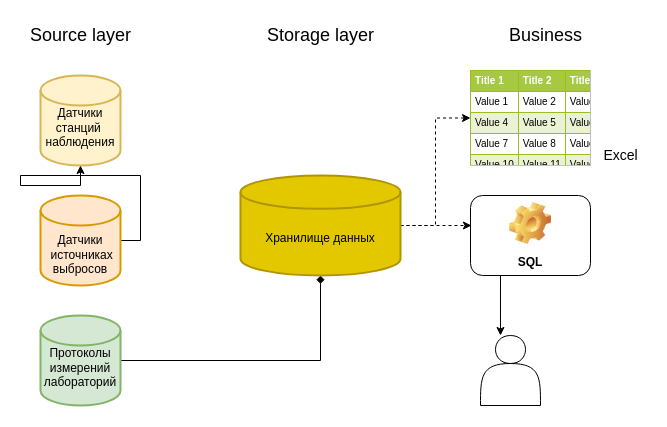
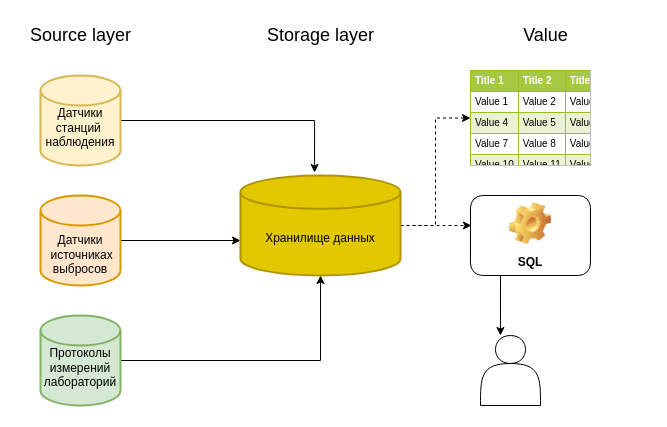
- <mxCell id="10" value="Business" style="text;html=1;align=center;verticalAlign=middle;resizable=0;points=[];autosize=1;strokeColor=none;fillColor=none;fontSize=18;" vertex="1" parent="1"><mxGeometry x="500" y="20" width="90" height="30" as="geometry" /></mxCell>
+ <mxCell id="10" value="Value" style="text;html=1;align=center;verticalAlign=middle;resizable=0;points=[];autosize=1;strokeColor=none;fillColor=none;fontSize=18;" vertex="1" parent="1"><mxGeometry x="500" y="20" width="90" height="30" as="geometry" /></mxCell>
+ <mxCell id="2" style="edgeStyle=orthogonalEdgeStyle;rounded=0;orthogonalLoop=1;jettySize=auto;html=1;exitX=1;exitY=0.5;exitDx=0;exitDy=0;exitPerimeter=0;entryX=0.463;entryY=-0.03;entryDx=0;entryDy=0;entryPerimeter=0;fontSize=24;" edge="1" parent="1" source="3" target="13"><mxGeometry relative="1" as="geometry" /></mxCell>
- <mxCell id="15" value="&lt;font style=&quot;font-size: 14px;&quot;&gt;Excel&lt;/font&gt;" style="text;html=1;align=center;verticalAlign=middle;resizable=0;points=[];autosize=1;strokeColor=none;fillColor=none;fontSize=10;" vertex="1" parent="1"><mxGeometry x="595" y="145" width="50" height="20" as="geometry" /></mxCell>
- <mxCell id="4" style="edgeStyle=orthogonalEdgeStyle;rounded=0;orthogonalLoop=1;jettySize=auto;html=1;exitX=1;exitY=0.5;exitDx=0;exitDy=0;exitPerimeter=0;fontSize=24;" edge="1" parent="1" source="5" target="3"><mxGeometry relative="1" as="geometry" /></mxCell>
+ <mxCell id="4" style="edgeStyle=orthogonalEdgeStyle;rounded=0;orthogonalLoop=1;jettySize=auto;html=1;exitX=1;exitY=0.5;exitDx=0;exitDy=0;exitPerimeter=0;entryX=0;entryY=0.65;entryDx=0;entryDy=0;entryPerimeter=0;fontSize=24;" edge="1" parent="1" source="5" target="13"><mxGeometry relative="1" as="geometry" /></mxCell>
- <mxCell id="6" style="edgeStyle=orthogonalEdgeStyle;rounded=0;orthogonalLoop=1;jettySize=auto;html=1;entryX=0.5;entryY=1;entryDx=0;entryDy=0;entryPerimeter=0;fontSize=24;endArrow=diamond;" edge="1" parent="1" source="7" target="13"><mxGeometry relative="1" as="geometry" /></mxCell>
+ <mxCell id="6" style="edgeStyle=orthogonalEdgeStyle;rounded=0;orthogonalLoop=1;jettySize=auto;html=1;entryX=0.5;entryY=1;entryDx=0;entryDy=0;entryPerimeter=0;fontSize=24;" edge="1" parent="1" source="7" target="13"><mxGeometry relative="1" as="geometry" /></mxCell>
